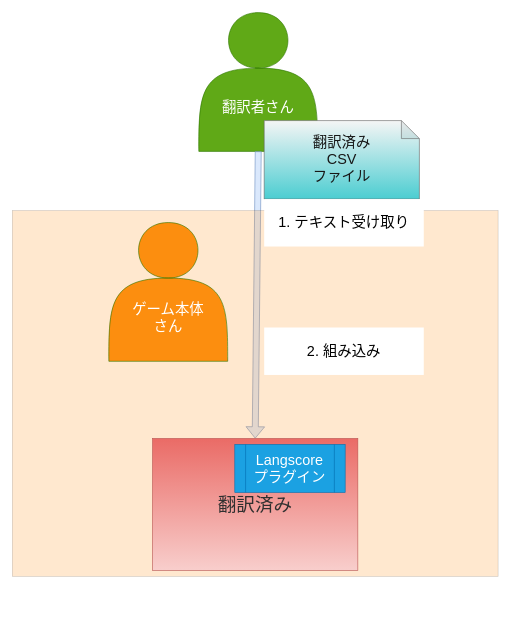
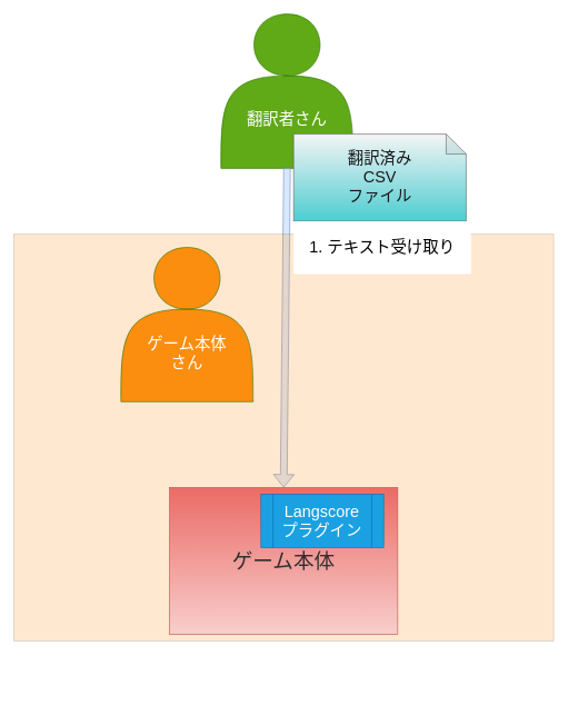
- <mxCell id="9" value="2. 組み込み" style="text;html=1;strokeColor=none;fillColor=default;align=center;verticalAlign=middle;whiteSpace=wrap;rounded=0;fontSize=24;" vertex="1" parent="2"><mxGeometry x="339" y="505" width="266.06" height="79.11" as="geometry" /></mxCell>
- <mxCell id="11" value="&lt;font style=&quot;font-size: 31px;&quot; color=&quot;#303030&quot;&gt;&lt;span&gt;翻訳済み&lt;/span&gt;&lt;/font&gt;" style="rounded=0;whiteSpace=wrap;html=1;fontSize=20;fillColor=#f8cecc;strokeColor=#b85450;flipH=1;flipV=1;gradientColor=#ea6b66;" parent="2" vertex="1"><mxGeometry x="152.85" y="690" width="342.3" height="220" as="geometry" /></mxCell>
+ <mxCell id="11" value="&lt;font style=&quot;font-size: 31px;&quot; color=&quot;#303030&quot;&gt;&lt;span&gt;ゲーム本体&lt;/span&gt;&lt;/font&gt;" style="rounded=0;whiteSpace=wrap;html=1;fontSize=20;fillColor=#f8cecc;strokeColor=#b85450;flipH=1;flipV=1;gradientColor=#ea6b66;" parent="2" vertex="1"><mxGeometry x="152.85" y="690" width="342.3" height="220" as="geometry" /></mxCell>
